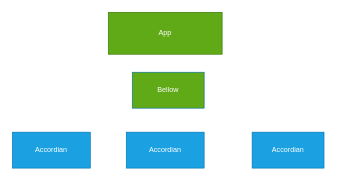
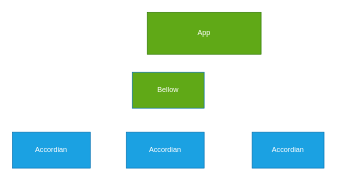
- <mxCell id="2" value="App" style="rounded=0;whiteSpace=wrap;html=1;fillColor=#60a917;fontColor=#ffffff;strokeColor=#2D7600;" vertex="1" parent="1"><mxGeometry x="180" y="20" width="190" height="70" as="geometry" /></mxCell>
+ <mxCell id="2" value="App" style="rounded=0;whiteSpace=wrap;html=1;fillColor=#60a917;fontColor=#ffffff;strokeColor=#2D7600;" vertex="1" parent="1"><mxGeometry x="245" y="20" width="190" height="70" as="geometry" /></mxCell>
